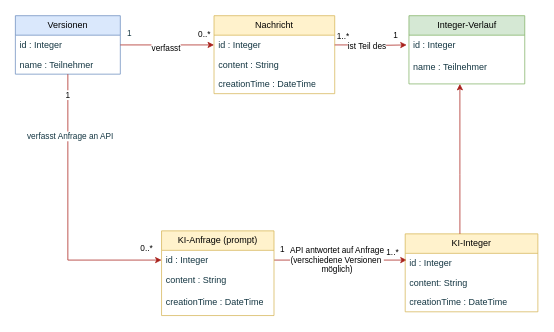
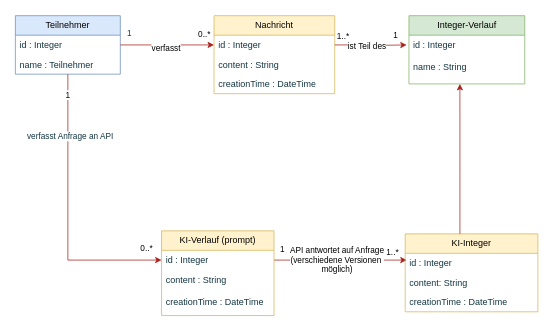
- <mxCell id="2" value="Versionen" style="swimlane;fontStyle=0;childLayout=stackLayout;horizontal=1;startSize=26;fillColor=#dae8fc;horizontalStack=0;resizeParent=1;resizeParentMax=0;resizeLast=0;collapsible=1;marginBottom=0;whiteSpace=wrap;html=1;labelBackgroundColor=none;strokeColor=#6c8ebf;" parent="1" vertex="1"><mxGeometry x="20" y="20" width="140" height="78" as="geometry" /></mxCell>
+ <mxCell id="2" value="Teilnehmer" style="swimlane;fontStyle=0;childLayout=stackLayout;horizontal=1;startSize=26;fillColor=#dae8fc;horizontalStack=0;resizeParent=1;resizeParentMax=0;resizeLast=0;collapsible=1;marginBottom=0;whiteSpace=wrap;html=1;labelBackgroundColor=none;strokeColor=#6c8ebf;" parent="1" vertex="1"><mxGeometry x="20" y="20" width="140" height="78" as="geometry" /></mxCell>
- <mxCell id="10" value="id : Integer&lt;div&gt;&lt;span style=&quot;background-color: initial;&quot;&gt;&lt;br&gt;&lt;/span&gt;&lt;/div&gt;&lt;div&gt;&lt;span style=&quot;background-color: initial;&quot;&gt;name : Teilnehmer&lt;/span&gt;&lt;br&gt;&lt;/div&gt;" style="text;strokeColor=none;fillColor=none;align=left;verticalAlign=top;spacingLeft=4;spacingRight=4;overflow=hidden;rotatable=0;points=[[0,0.5],[1,0.5]];portConstraint=eastwest;whiteSpace=wrap;html=1;labelBackgroundColor=none;fontColor=#143642;" parent="9" vertex="1"><mxGeometry y="26" width="154.5" height="65" as="geometry" /></mxCell>
+ <mxCell id="10" value="id : Integer&lt;div&gt;&lt;span style=&quot;background-color: initial;&quot;&gt;&lt;br&gt;&lt;/span&gt;&lt;/div&gt;&lt;div&gt;&lt;span style=&quot;background-color: initial;&quot;&gt;name : String&lt;/span&gt;&lt;br&gt;&lt;/div&gt;" style="text;strokeColor=none;fillColor=none;align=left;verticalAlign=top;spacingLeft=4;spacingRight=4;overflow=hidden;rotatable=0;points=[[0,0.5],[1,0.5]];portConstraint=eastwest;whiteSpace=wrap;html=1;labelBackgroundColor=none;fontColor=#143642;" parent="9" vertex="1"><mxGeometry y="26" width="154.5" height="65" as="geometry" /></mxCell>
- <mxCell id="23" value="KI-Anfrage (prompt)" style="swimlane;fontStyle=0;childLayout=stackLayout;horizontal=1;startSize=26;fillColor=#fff2cc;horizontalStack=0;resizeParent=1;resizeParentMax=0;resizeLast=0;collapsible=1;marginBottom=0;whiteSpace=wrap;html=1;labelBackgroundColor=none;strokeColor=#d6b656;" parent="1" vertex="1"><mxGeometry x="215" y="307" width="150" height="113" as="geometry" /></mxCell>
+ <mxCell id="23" value="KI-Verlauf (prompt)" style="swimlane;fontStyle=0;childLayout=stackLayout;horizontal=1;startSize=26;fillColor=#fff2cc;horizontalStack=0;resizeParent=1;resizeParentMax=0;resizeLast=0;collapsible=1;marginBottom=0;whiteSpace=wrap;html=1;labelBackgroundColor=none;strokeColor=#d6b656;" parent="1" vertex="1"><mxGeometry x="215" y="307" width="150" height="113" as="geometry" /></mxCell>
